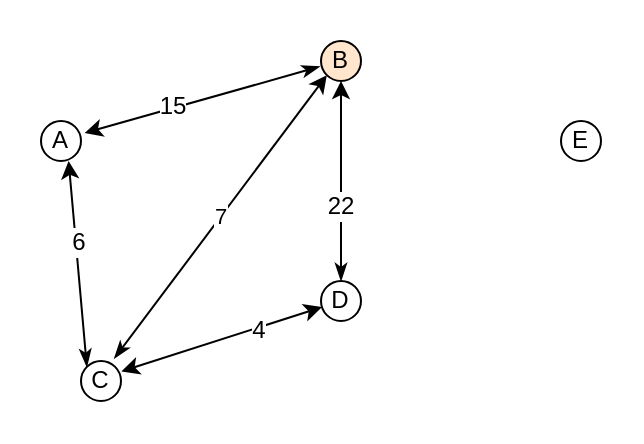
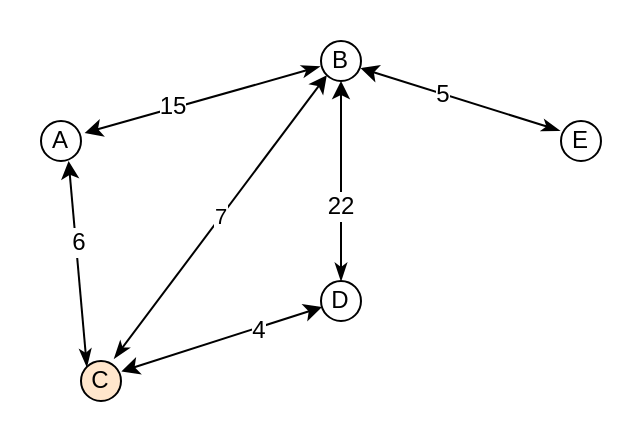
- <mxCell id="6" value="B" style="ellipse;whiteSpace=wrap;html=1;fillColor=#ffe6cc;" parent="1" vertex="1"><mxGeometry x="160" y="20" width="20" height="20" as="geometry" /></mxCell>
+ <mxCell id="6" value="B" style="ellipse;whiteSpace=wrap;html=1;" parent="1" vertex="1"><mxGeometry x="160" y="20" width="20" height="20" as="geometry" /></mxCell>
+ <mxCell id="11" value="" style="endArrow=classic;html=1;exitX=-0.03;exitY=0.24;exitDx=0;exitDy=0;entryX=0.99;entryY=0.68;entryDx=0;entryDy=0;startArrow=classicThin;startFill=1;exitPerimeter=0;entryPerimeter=0;" parent="1" source="3" target="6" edge="1"><mxGeometry width="50" height="50" relative="1" as="geometry"><mxPoint x="180" y="150" as="sourcePoint" /><mxPoint x="180" y="50" as="targetPoint" /></mxGeometry></mxCell>
+ <mxCell id="12" value="5" style="text;html=1;align=center;verticalAlign=middle;resizable=0;points=[];labelBackgroundColor=#ffffff;" parent="11" vertex="1" connectable="0"><mxGeometry x="0.183" relative="1" as="geometry"><mxPoint as="offset" /></mxGeometry></mxCell>
- <mxCell id="5" value="C" style="ellipse;whiteSpace=wrap;html=1;" parent="1" vertex="1"><mxGeometry x="40" y="180" width="20" height="20" as="geometry" /></mxCell>
+ <mxCell id="5" value="C" style="ellipse;whiteSpace=wrap;html=1;fillColor=#ffe6cc;" parent="1" vertex="1"><mxGeometry x="40" y="180" width="20" height="20" as="geometry" /></mxCell>
